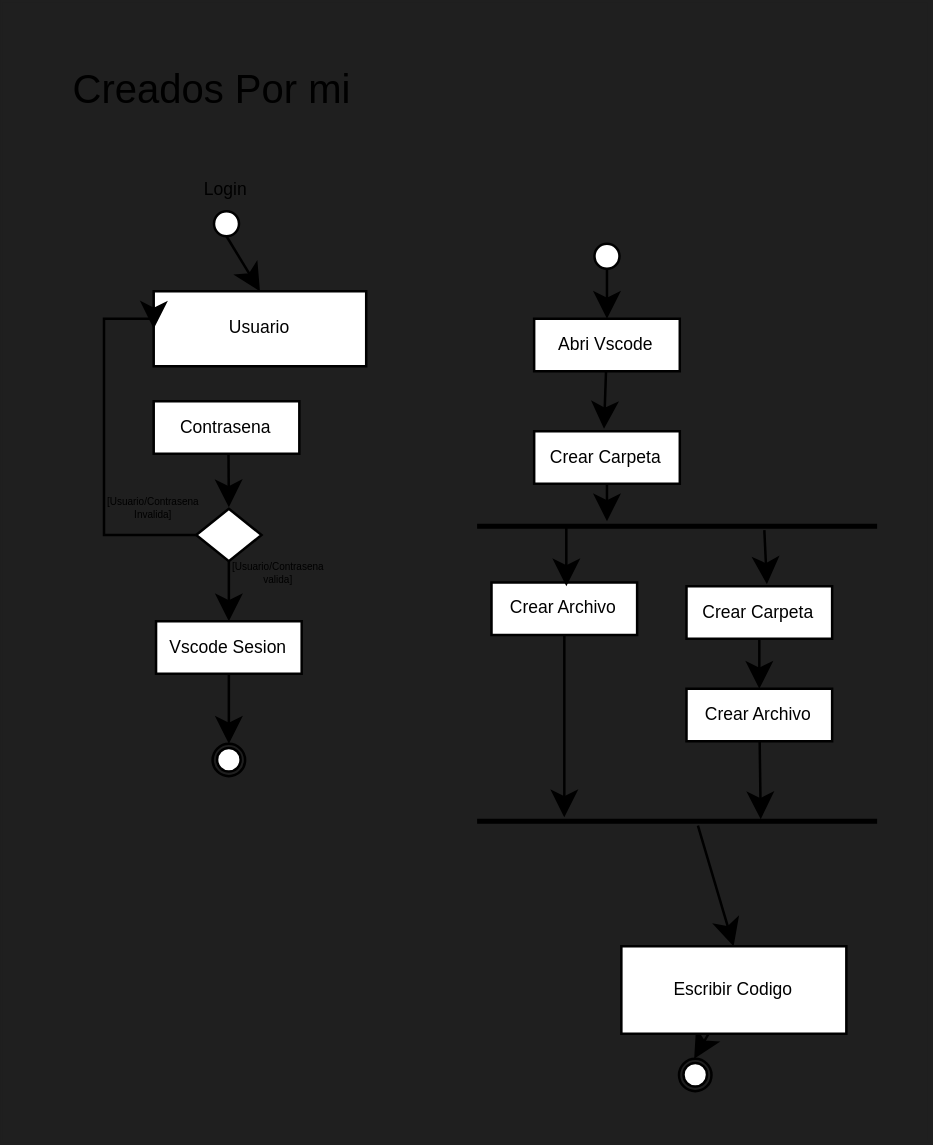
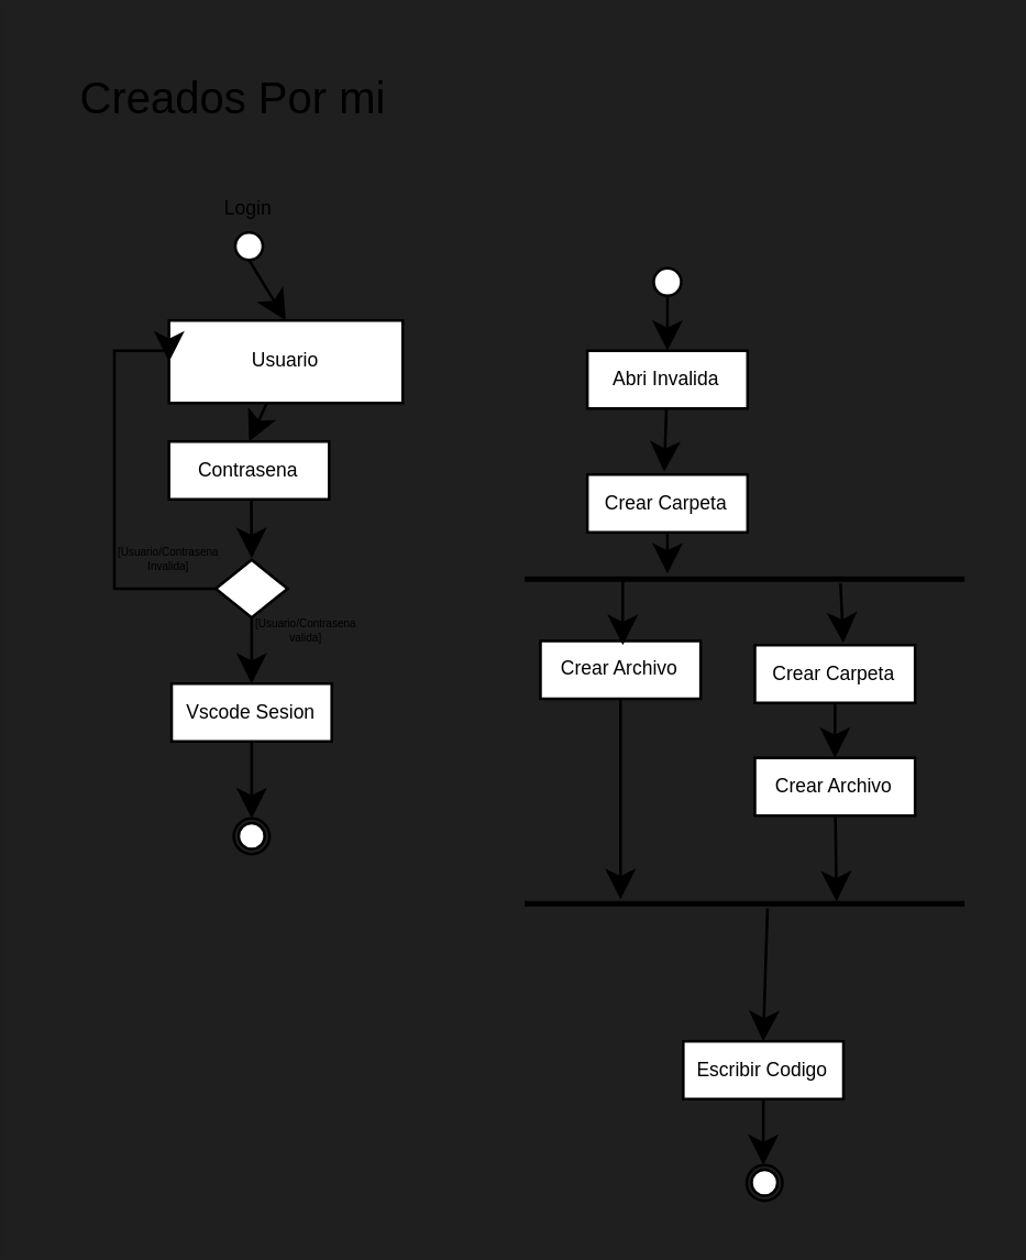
- <mxCell id="16" value="Abri Vscode" style="rounded=0;whiteSpace=wrap;html=1;fontSize=7;align=center;verticalAlign=middle;" parent="1" vertex="1"><mxGeometry x="213.06" y="127" width="58.25" height="21" as="geometry" /></mxCell>
+ <mxCell id="16" value="Abri Invalida" style="rounded=0;whiteSpace=wrap;html=1;fontSize=7;align=center;verticalAlign=middle;" parent="1" vertex="1"><mxGeometry x="213.06" y="127" width="58.25" height="21" as="geometry" /></mxCell>
+ <mxCell id="5" style="edgeStyle=none;curved=1;rounded=0;orthogonalLoop=1;jettySize=auto;html=1;entryX=0.5;entryY=0;entryDx=0;entryDy=0;fontSize=12;startSize=8;endSize=8;" parent="1" source="6" target="8" edge="1"><mxGeometry relative="1" as="geometry" /></mxCell>
- <mxCell id="29" value="Escribir Codigo" style="rounded=0;whiteSpace=wrap;html=1;fontSize=7;align=center;verticalAlign=middle;" parent="1" vertex="1"><mxGeometry x="247.94" y="378" width="90" height="35" as="geometry" /></mxCell>
+ <mxCell id="29" value="Escribir Codigo" style="rounded=0;whiteSpace=wrap;html=1;fontSize=7;align=center;verticalAlign=middle;" parent="1" vertex="1"><mxGeometry x="247.94" y="378" width="58.25" height="21" as="geometry" /></mxCell>
